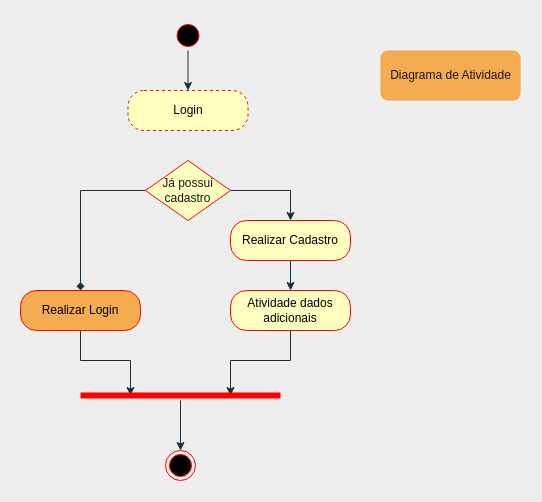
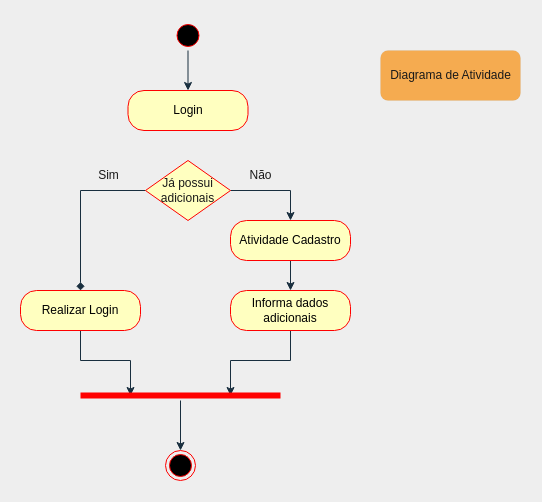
- <mxCell id="3" value="Login" style="rounded=1;whiteSpace=wrap;html=1;arcSize=40;fontColor=#000000;fillColor=#ffffc0;strokeColor=#ff0000;dashed=1;" vertex="1" parent="1"><mxGeometry x="127.5" y="90" width="120" height="40" as="geometry" /></mxCell>
+ <mxCell id="3" value="Login" style="rounded=1;whiteSpace=wrap;html=1;arcSize=40;fontColor=#000000;fillColor=#ffffc0;strokeColor=#ff0000;" vertex="1" parent="1"><mxGeometry x="127.5" y="90" width="120" height="40" as="geometry" /></mxCell>
+ <mxCell id="14" value="Sim" style="text;html=1;align=center;verticalAlign=middle;resizable=0;points=[];autosize=1;strokeColor=none;fillColor=none;fontColor=#1A1A1A;" vertex="1" parent="1"><mxGeometry x="87.5" y="160" width="40" height="30" as="geometry" /></mxCell>
+ <mxCell id="13" value="&lt;div&gt;Não&lt;/div&gt;" style="text;html=1;align=center;verticalAlign=middle;resizable=0;points=[];autosize=1;strokeColor=none;fillColor=none;fontColor=#1A1A1A;" vertex="1" parent="1"><mxGeometry x="240" y="160" width="40" height="30" as="geometry" /></mxCell>
- <mxCell id="6" value="Já possui cadastro" style="rhombus;whiteSpace=wrap;html=1;fillColor=#ffffc0;strokeColor=#ff0000;fontColor=#1A1A1A;" vertex="1" parent="1"><mxGeometry x="145" y="160" width="85" height="60" as="geometry" /></mxCell>
+ <mxCell id="6" value="Já possui adicionais" style="rhombus;whiteSpace=wrap;html=1;fillColor=#ffffc0;strokeColor=#ff0000;fontColor=#1A1A1A;" vertex="1" parent="1"><mxGeometry x="145" y="160" width="85" height="60" as="geometry" /></mxCell>
- <mxCell id="10" value="&lt;div&gt;Realizar Cadastro&lt;/div&gt;" style="rounded=1;whiteSpace=wrap;html=1;arcSize=40;fontColor=#000000;fillColor=#ffffc0;strokeColor=#ff0000;" vertex="1" parent="1"><mxGeometry x="230" y="220" width="120" height="40" as="geometry" /></mxCell>
+ <mxCell id="10" value="&lt;div&gt;Atividade Cadastro&lt;/div&gt;" style="rounded=1;whiteSpace=wrap;html=1;arcSize=40;fontColor=#000000;fillColor=#ffffc0;strokeColor=#ff0000;" vertex="1" parent="1"><mxGeometry x="230" y="220" width="120" height="40" as="geometry" /></mxCell>
- <mxCell id="12" value="Realizar Login" style="rounded=1;whiteSpace=wrap;html=1;arcSize=40;fontColor=#000000;fillColor=#f5ab50;strokeColor=#ff0000;" vertex="1" parent="1"><mxGeometry x="20" y="290" width="120" height="40" as="geometry" /></mxCell>
+ <mxCell id="12" value="Realizar Login" style="rounded=1;whiteSpace=wrap;html=1;arcSize=40;fontColor=#000000;fillColor=#ffffc0;strokeColor=#ff0000;" vertex="1" parent="1"><mxGeometry x="20" y="290" width="120" height="40" as="geometry" /></mxCell>
- <mxCell id="17" value="Atividade dados adicionais" style="rounded=1;whiteSpace=wrap;html=1;arcSize=40;fontColor=#000000;fillColor=#ffffc0;strokeColor=#ff0000;" vertex="1" parent="1"><mxGeometry x="230" y="290" width="120" height="40" as="geometry" /></mxCell>
+ <mxCell id="17" value="Informa dados adicionais" style="rounded=1;whiteSpace=wrap;html=1;arcSize=40;fontColor=#000000;fillColor=#ffffc0;strokeColor=#ff0000;" vertex="1" parent="1"><mxGeometry x="230" y="290" width="120" height="40" as="geometry" /></mxCell>
